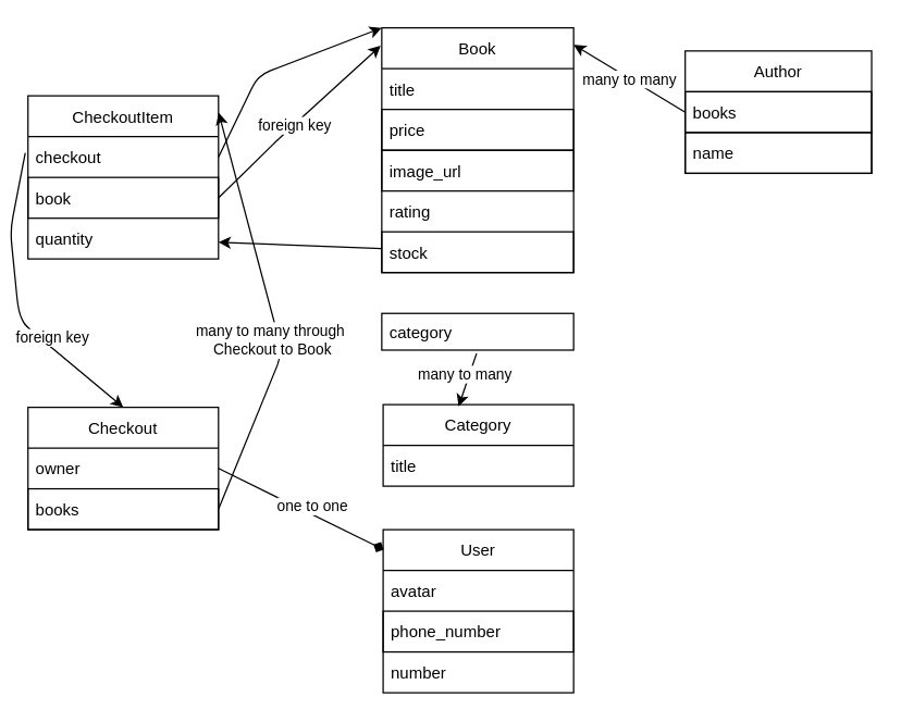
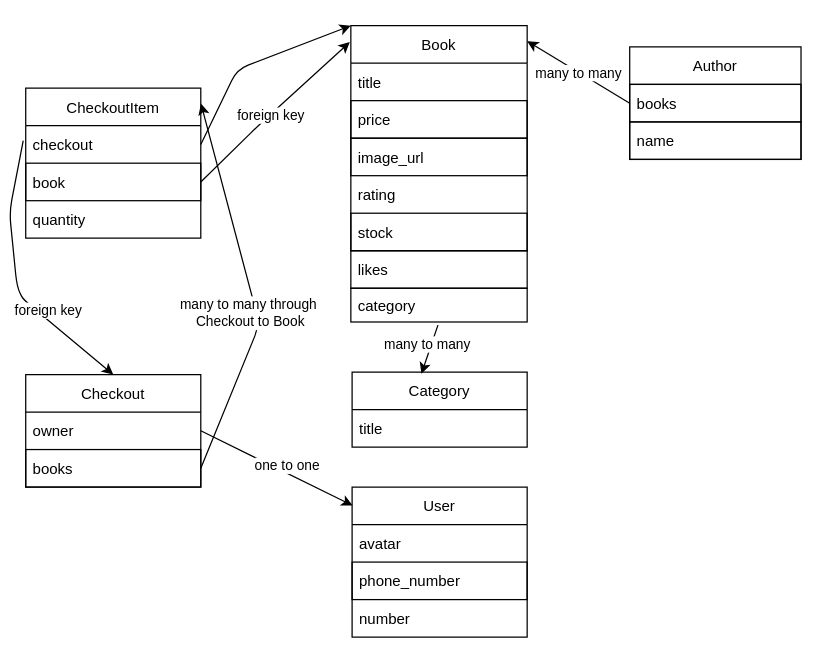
- <mxCell id="35" value="" style="edgeStyle=none;html=1;" edge="1" parent="1" source="13" target="22"><mxGeometry relative="1" as="geometry" /></mxCell>
+ <mxCell id="36" value="likes" style="text;strokeColor=default;fillColor=none;align=left;verticalAlign=middle;spacingLeft=4;spacingRight=4;overflow=hidden;points=[[0,0.5],[1,0.5]];portConstraint=eastwest;rotatable=0;" vertex="1" parent="1"><mxGeometry x="280" y="200" width="141" height="30" as="geometry" /></mxCell>
- <mxCell id="29" value="" style="endArrow=diamond;html=1;entryX=0.003;entryY=0.123;entryDx=0;entryDy=0;entryPerimeter=0;exitX=1;exitY=0.5;exitDx=0;exitDy=0;" edge="1" parent="1" source="24" target="2"><mxGeometry relative="1" as="geometry"><mxPoint x="199" y="258" as="sourcePoint" /><mxPoint x="299" y="258" as="targetPoint" /></mxGeometry></mxCell>
+ <mxCell id="29" value="" style="endArrow=classic;html=1;entryX=0.003;entryY=0.123;entryDx=0;entryDy=0;entryPerimeter=0;exitX=1;exitY=0.5;exitDx=0;exitDy=0;" edge="1" parent="1" source="24" target="2"><mxGeometry relative="1" as="geometry"><mxPoint x="199" y="258" as="sourcePoint" /><mxPoint x="299" y="258" as="targetPoint" /></mxGeometry></mxCell>
